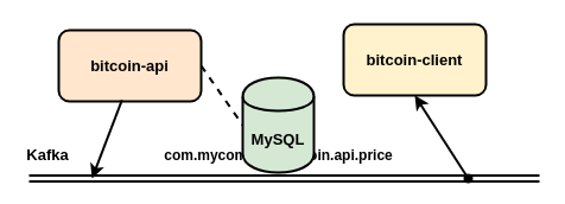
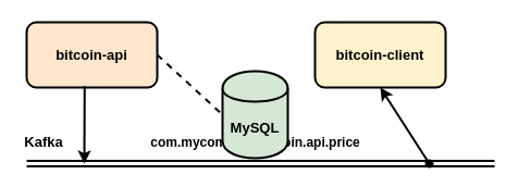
- <mxCell id="2" value="&lt;b&gt;&lt;font style=&quot;font-size: 13px&quot;&gt;bitcoin-api&lt;/font&gt;&lt;/b&gt;" style="rounded=1;whiteSpace=wrap;html=1;strokeWidth=2;fillColor=#ffe6cc;shadow=0;" vertex="1" parent="1"><mxGeometry x="49" y="25" width="120" height="60" as="geometry" /></mxCell>
+ <mxCell id="2" value="&lt;b&gt;&lt;font style=&quot;font-size: 13px&quot;&gt;bitcoin-api&lt;/font&gt;&lt;/b&gt;" style="rounded=1;whiteSpace=wrap;html=1;strokeWidth=2;fillColor=#ffe6cc;shadow=0;" vertex="1" parent="1"><mxGeometry x="24" y="20" width="120" height="60" as="geometry" /></mxCell>
